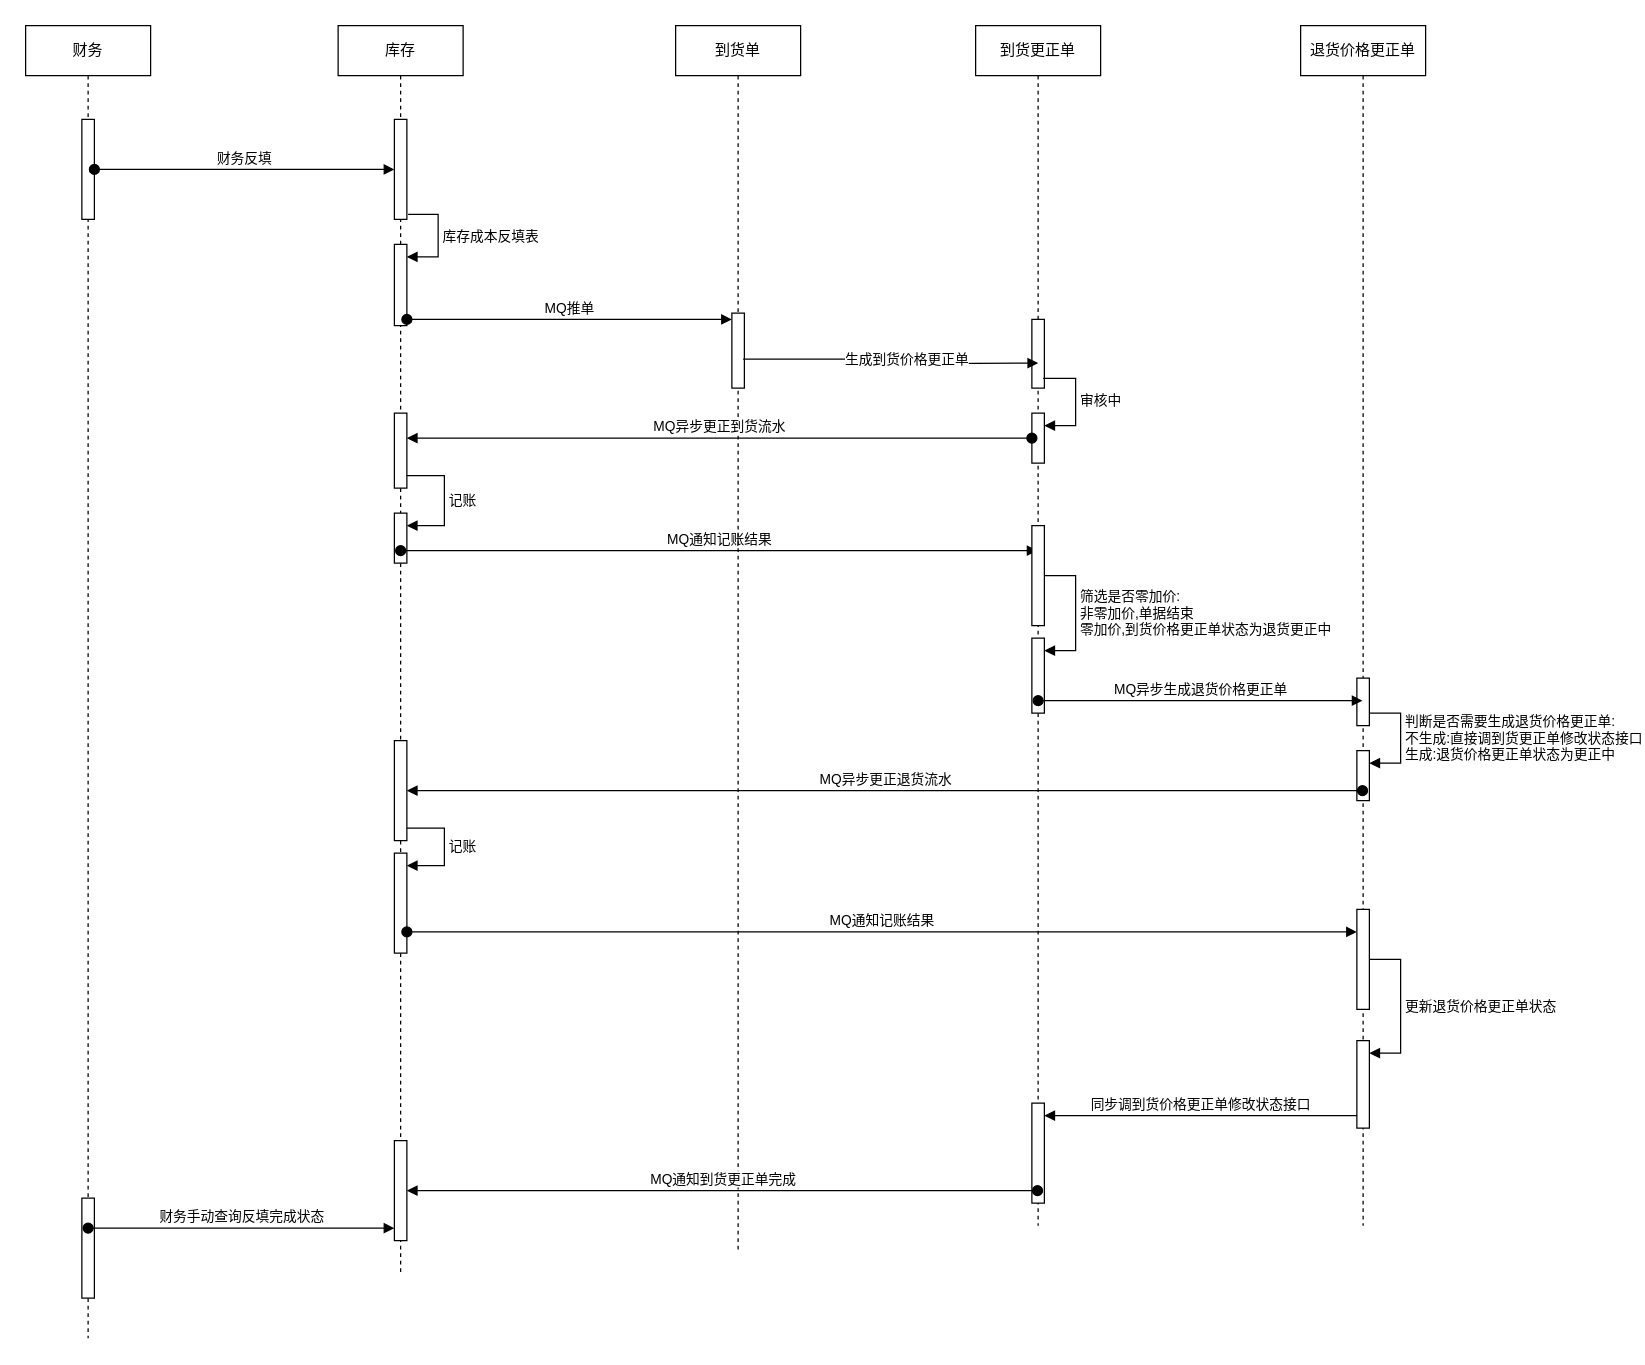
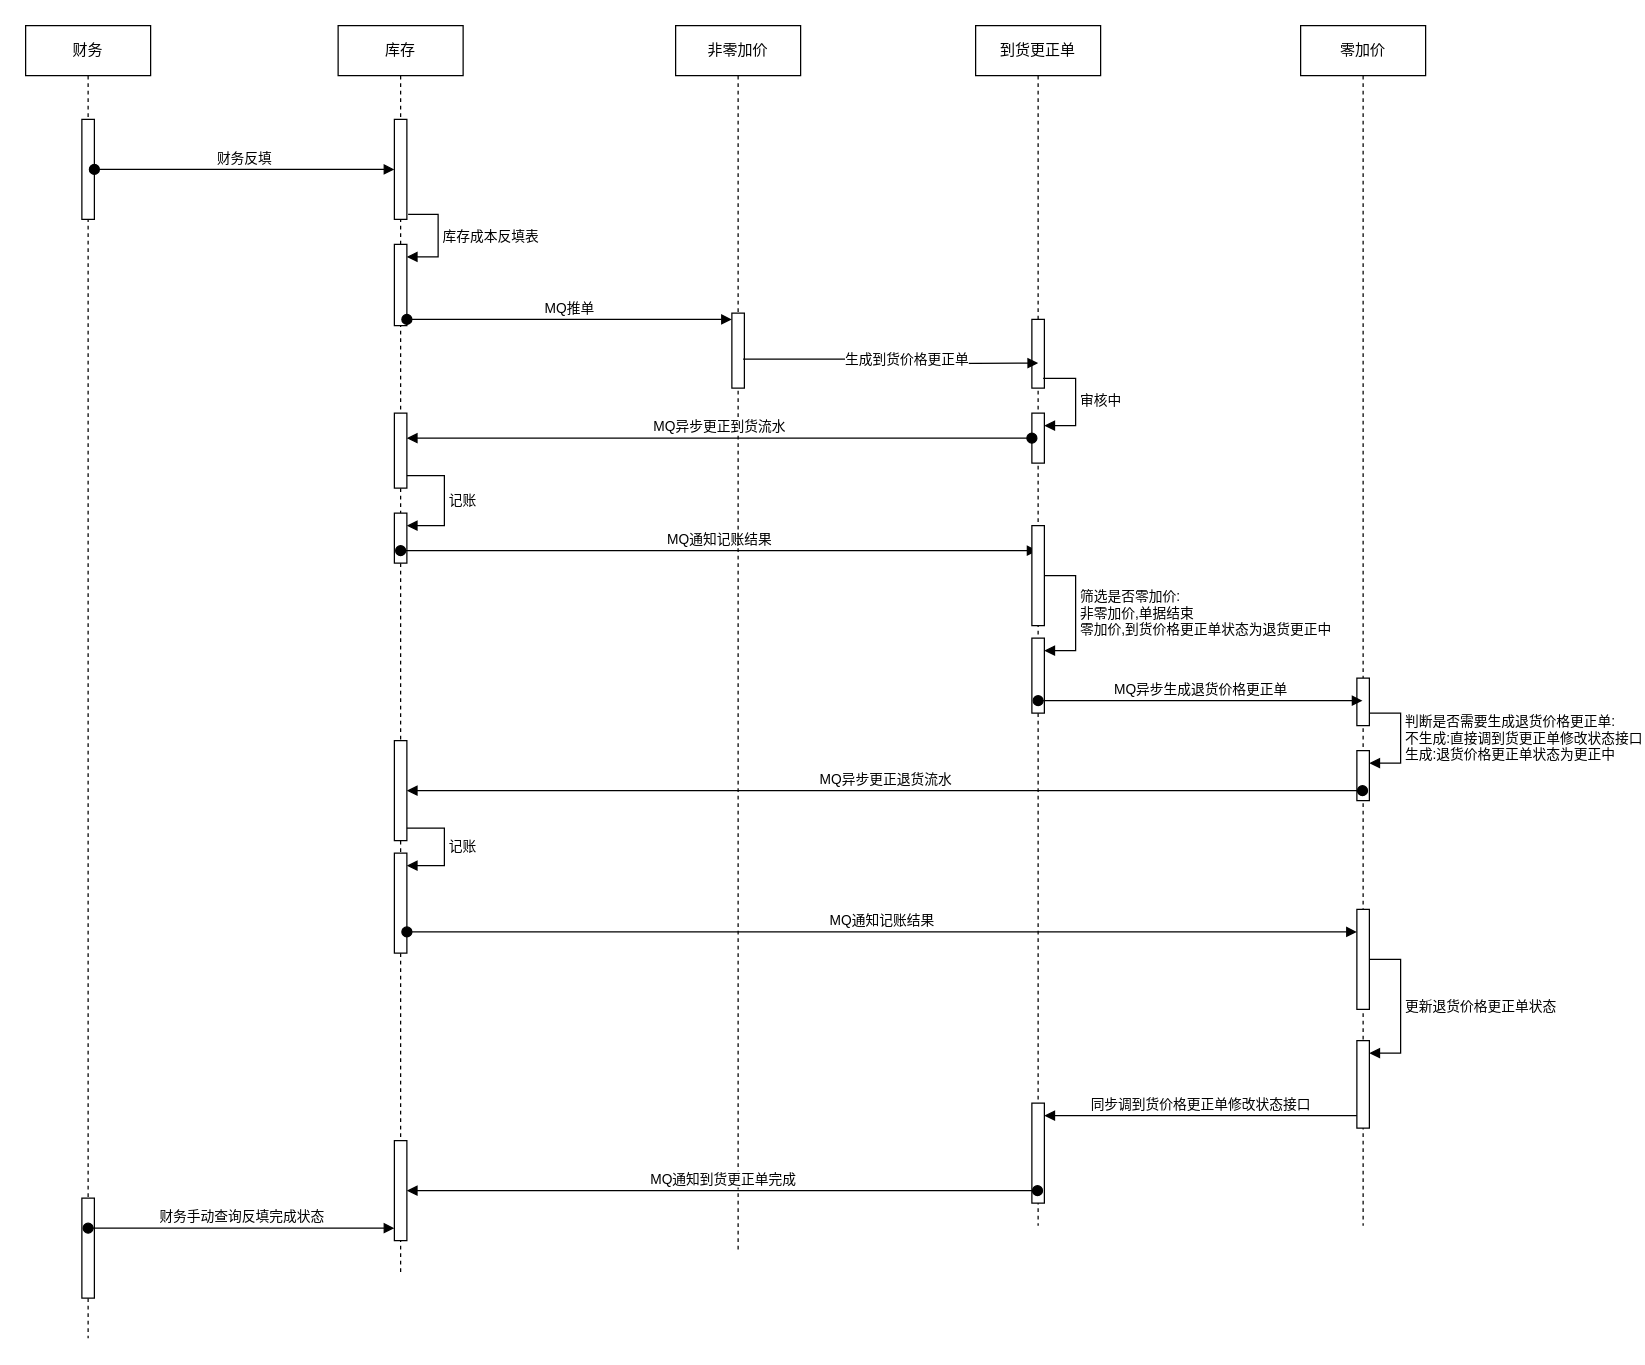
- <mxCell id="15" value="到货单" style="shape=umlLifeline;perimeter=lifelinePerimeter;whiteSpace=wrap;html=1;container=1;collapsible=0;recursiveResize=0;outlineConnect=0;" parent="1" vertex="1"><mxGeometry x="540" y="20" width="100" height="980" as="geometry" /></mxCell>
+ <mxCell id="15" value="非零加价" style="shape=umlLifeline;perimeter=lifelinePerimeter;whiteSpace=wrap;html=1;container=1;collapsible=0;recursiveResize=0;outlineConnect=0;" parent="1" vertex="1"><mxGeometry x="540" y="20" width="100" height="980" as="geometry" /></mxCell>
- <mxCell id="25" value="退货价格更正单" style="shape=umlLifeline;perimeter=lifelinePerimeter;whiteSpace=wrap;html=1;container=1;collapsible=0;recursiveResize=0;outlineConnect=0;" parent="1" vertex="1"><mxGeometry x="1040" y="20" width="100" height="960" as="geometry" /></mxCell>
+ <mxCell id="25" value="零加价" style="shape=umlLifeline;perimeter=lifelinePerimeter;whiteSpace=wrap;html=1;container=1;collapsible=0;recursiveResize=0;outlineConnect=0;" parent="1" vertex="1"><mxGeometry x="1040" y="20" width="100" height="960" as="geometry" /></mxCell>
